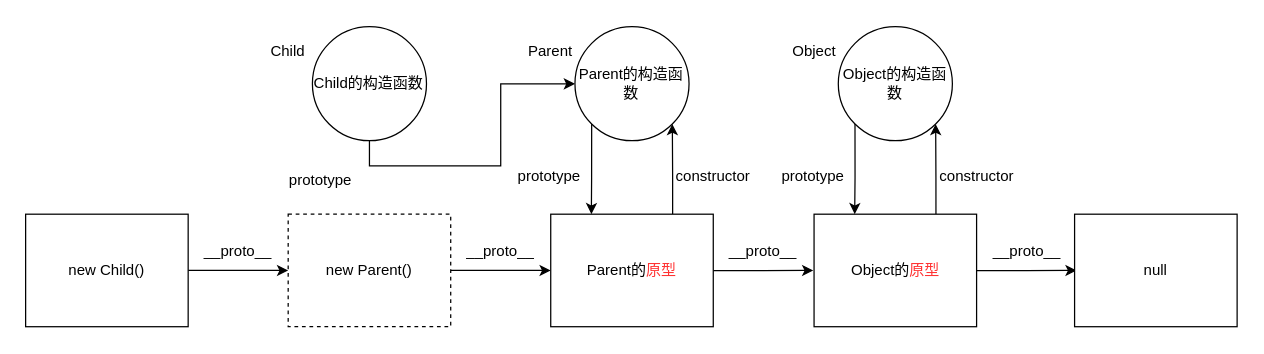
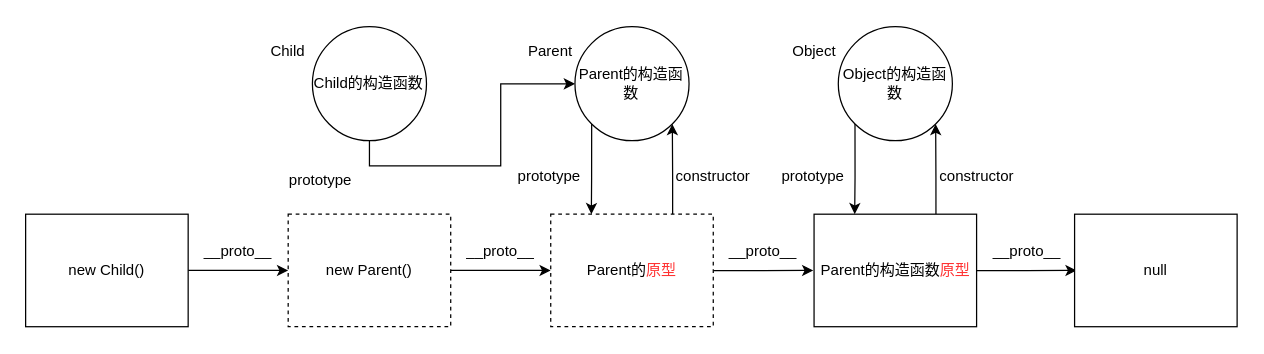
- <mxCell id="12" value="Parent的&lt;font color=&quot;#ff3333&quot;&gt;原型&lt;/font&gt;" style="rounded=0;whiteSpace=wrap;html=1;" vertex="1" parent="1"><mxGeometry x="440" y="170.75" width="130" height="90" as="geometry" /></mxCell>
+ <mxCell id="12" value="Parent的&lt;font color=&quot;#ff3333&quot;&gt;原型&lt;/font&gt;" style="rounded=0;whiteSpace=wrap;html=1;dashed=1;" vertex="1" parent="1"><mxGeometry x="440" y="170.75" width="130" height="90" as="geometry" /></mxCell>
- <mxCell id="23" value="Object的&lt;font color=&quot;#ff3333&quot;&gt;原型&lt;/font&gt;" style="rounded=0;whiteSpace=wrap;html=1;" vertex="1" parent="1"><mxGeometry x="650.62" y="170.75" width="130" height="90" as="geometry" /></mxCell>
+ <mxCell id="23" value="Parent的构造函数&lt;font color=&quot;#ff3333&quot;&gt;原型&lt;/font&gt;" style="rounded=0;whiteSpace=wrap;html=1;" vertex="1" parent="1"><mxGeometry x="650.62" y="170.75" width="130" height="90" as="geometry" /></mxCell>
